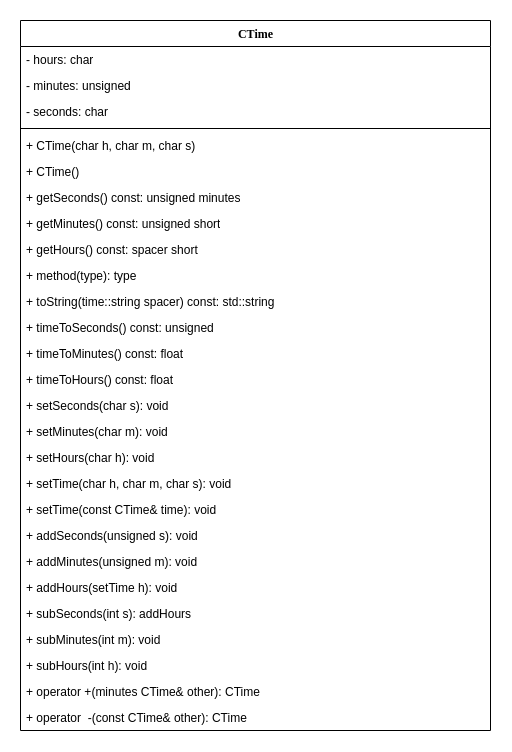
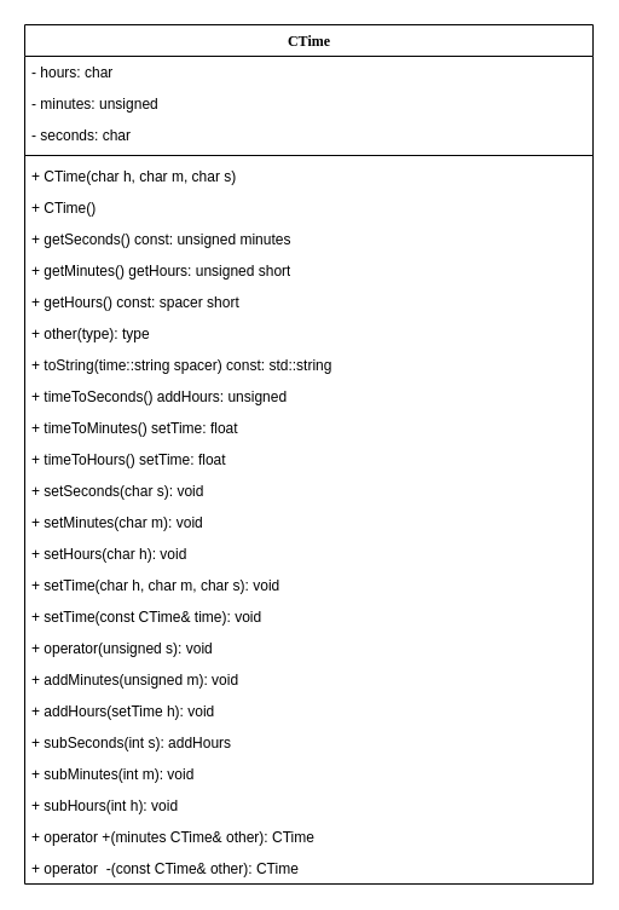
- <mxCell id="10" value="+ getMinutes() const: unsigned short" style="text;html=1;strokeColor=none;fillColor=none;align=left;verticalAlign=top;spacingLeft=4;spacingRight=4;whiteSpace=wrap;overflow=hidden;rotatable=0;points=[[0,0.5],[1,0.5]];portConstraint=eastwest;" parent="2" vertex="1"><mxGeometry y="190" width="470" height="26" as="geometry" /></mxCell>
+ <mxCell id="10" value="+ getMinutes() getHours: unsigned short" style="text;html=1;strokeColor=none;fillColor=none;align=left;verticalAlign=top;spacingLeft=4;spacingRight=4;whiteSpace=wrap;overflow=hidden;rotatable=0;points=[[0,0.5],[1,0.5]];portConstraint=eastwest;" parent="2" vertex="1"><mxGeometry y="190" width="470" height="26" as="geometry" /></mxCell>
- <mxCell id="12" value="+ method(type): type" style="text;html=1;strokeColor=none;fillColor=none;align=left;verticalAlign=top;spacingLeft=4;spacingRight=4;whiteSpace=wrap;overflow=hidden;rotatable=0;points=[[0,0.5],[1,0.5]];portConstraint=eastwest;" vertex="1" parent="2"><mxGeometry y="242" width="470" height="26" as="geometry" /></mxCell>
+ <mxCell id="12" value="+ other(type): type" style="text;html=1;strokeColor=none;fillColor=none;align=left;verticalAlign=top;spacingLeft=4;spacingRight=4;whiteSpace=wrap;overflow=hidden;rotatable=0;points=[[0,0.5],[1,0.5]];portConstraint=eastwest;" vertex="1" parent="2"><mxGeometry y="242" width="470" height="26" as="geometry" /></mxCell>
- <mxCell id="14" value="+ timeToSeconds() const: unsigned" style="text;html=1;strokeColor=none;fillColor=none;align=left;verticalAlign=top;spacingLeft=4;spacingRight=4;whiteSpace=wrap;overflow=hidden;rotatable=0;points=[[0,0.5],[1,0.5]];portConstraint=eastwest;" vertex="1" parent="2"><mxGeometry y="294" width="470" height="26" as="geometry" /></mxCell>
+ <mxCell id="14" value="+ timeToSeconds() addHours: unsigned" style="text;html=1;strokeColor=none;fillColor=none;align=left;verticalAlign=top;spacingLeft=4;spacingRight=4;whiteSpace=wrap;overflow=hidden;rotatable=0;points=[[0,0.5],[1,0.5]];portConstraint=eastwest;" vertex="1" parent="2"><mxGeometry y="294" width="470" height="26" as="geometry" /></mxCell>
- <mxCell id="15" value="+ timeToMinutes() const: float" style="text;html=1;strokeColor=none;fillColor=none;align=left;verticalAlign=top;spacingLeft=4;spacingRight=4;whiteSpace=wrap;overflow=hidden;rotatable=0;points=[[0,0.5],[1,0.5]];portConstraint=eastwest;" vertex="1" parent="2"><mxGeometry y="320" width="470" height="26" as="geometry" /></mxCell>
+ <mxCell id="15" value="+ timeToMinutes() setTime: float" style="text;html=1;strokeColor=none;fillColor=none;align=left;verticalAlign=top;spacingLeft=4;spacingRight=4;whiteSpace=wrap;overflow=hidden;rotatable=0;points=[[0,0.5],[1,0.5]];portConstraint=eastwest;" vertex="1" parent="2"><mxGeometry y="320" width="470" height="26" as="geometry" /></mxCell>
- <mxCell id="16" value="+ timeToHours() const: float" style="text;html=1;strokeColor=none;fillColor=none;align=left;verticalAlign=top;spacingLeft=4;spacingRight=4;whiteSpace=wrap;overflow=hidden;rotatable=0;points=[[0,0.5],[1,0.5]];portConstraint=eastwest;" vertex="1" parent="2"><mxGeometry y="346" width="470" height="26" as="geometry" /></mxCell>
+ <mxCell id="16" value="+ timeToHours() setTime: float" style="text;html=1;strokeColor=none;fillColor=none;align=left;verticalAlign=top;spacingLeft=4;spacingRight=4;whiteSpace=wrap;overflow=hidden;rotatable=0;points=[[0,0.5],[1,0.5]];portConstraint=eastwest;" vertex="1" parent="2"><mxGeometry y="346" width="470" height="26" as="geometry" /></mxCell>
- <mxCell id="22" value="+ addSeconds(unsigned s): void" style="text;html=1;strokeColor=none;fillColor=none;align=left;verticalAlign=top;spacingLeft=4;spacingRight=4;whiteSpace=wrap;overflow=hidden;rotatable=0;points=[[0,0.5],[1,0.5]];portConstraint=eastwest;" vertex="1" parent="2"><mxGeometry y="502" width="470" height="26" as="geometry" /></mxCell>
+ <mxCell id="22" value="+ operator(unsigned s): void" style="text;html=1;strokeColor=none;fillColor=none;align=left;verticalAlign=top;spacingLeft=4;spacingRight=4;whiteSpace=wrap;overflow=hidden;rotatable=0;points=[[0,0.5],[1,0.5]];portConstraint=eastwest;" vertex="1" parent="2"><mxGeometry y="502" width="470" height="26" as="geometry" /></mxCell>
